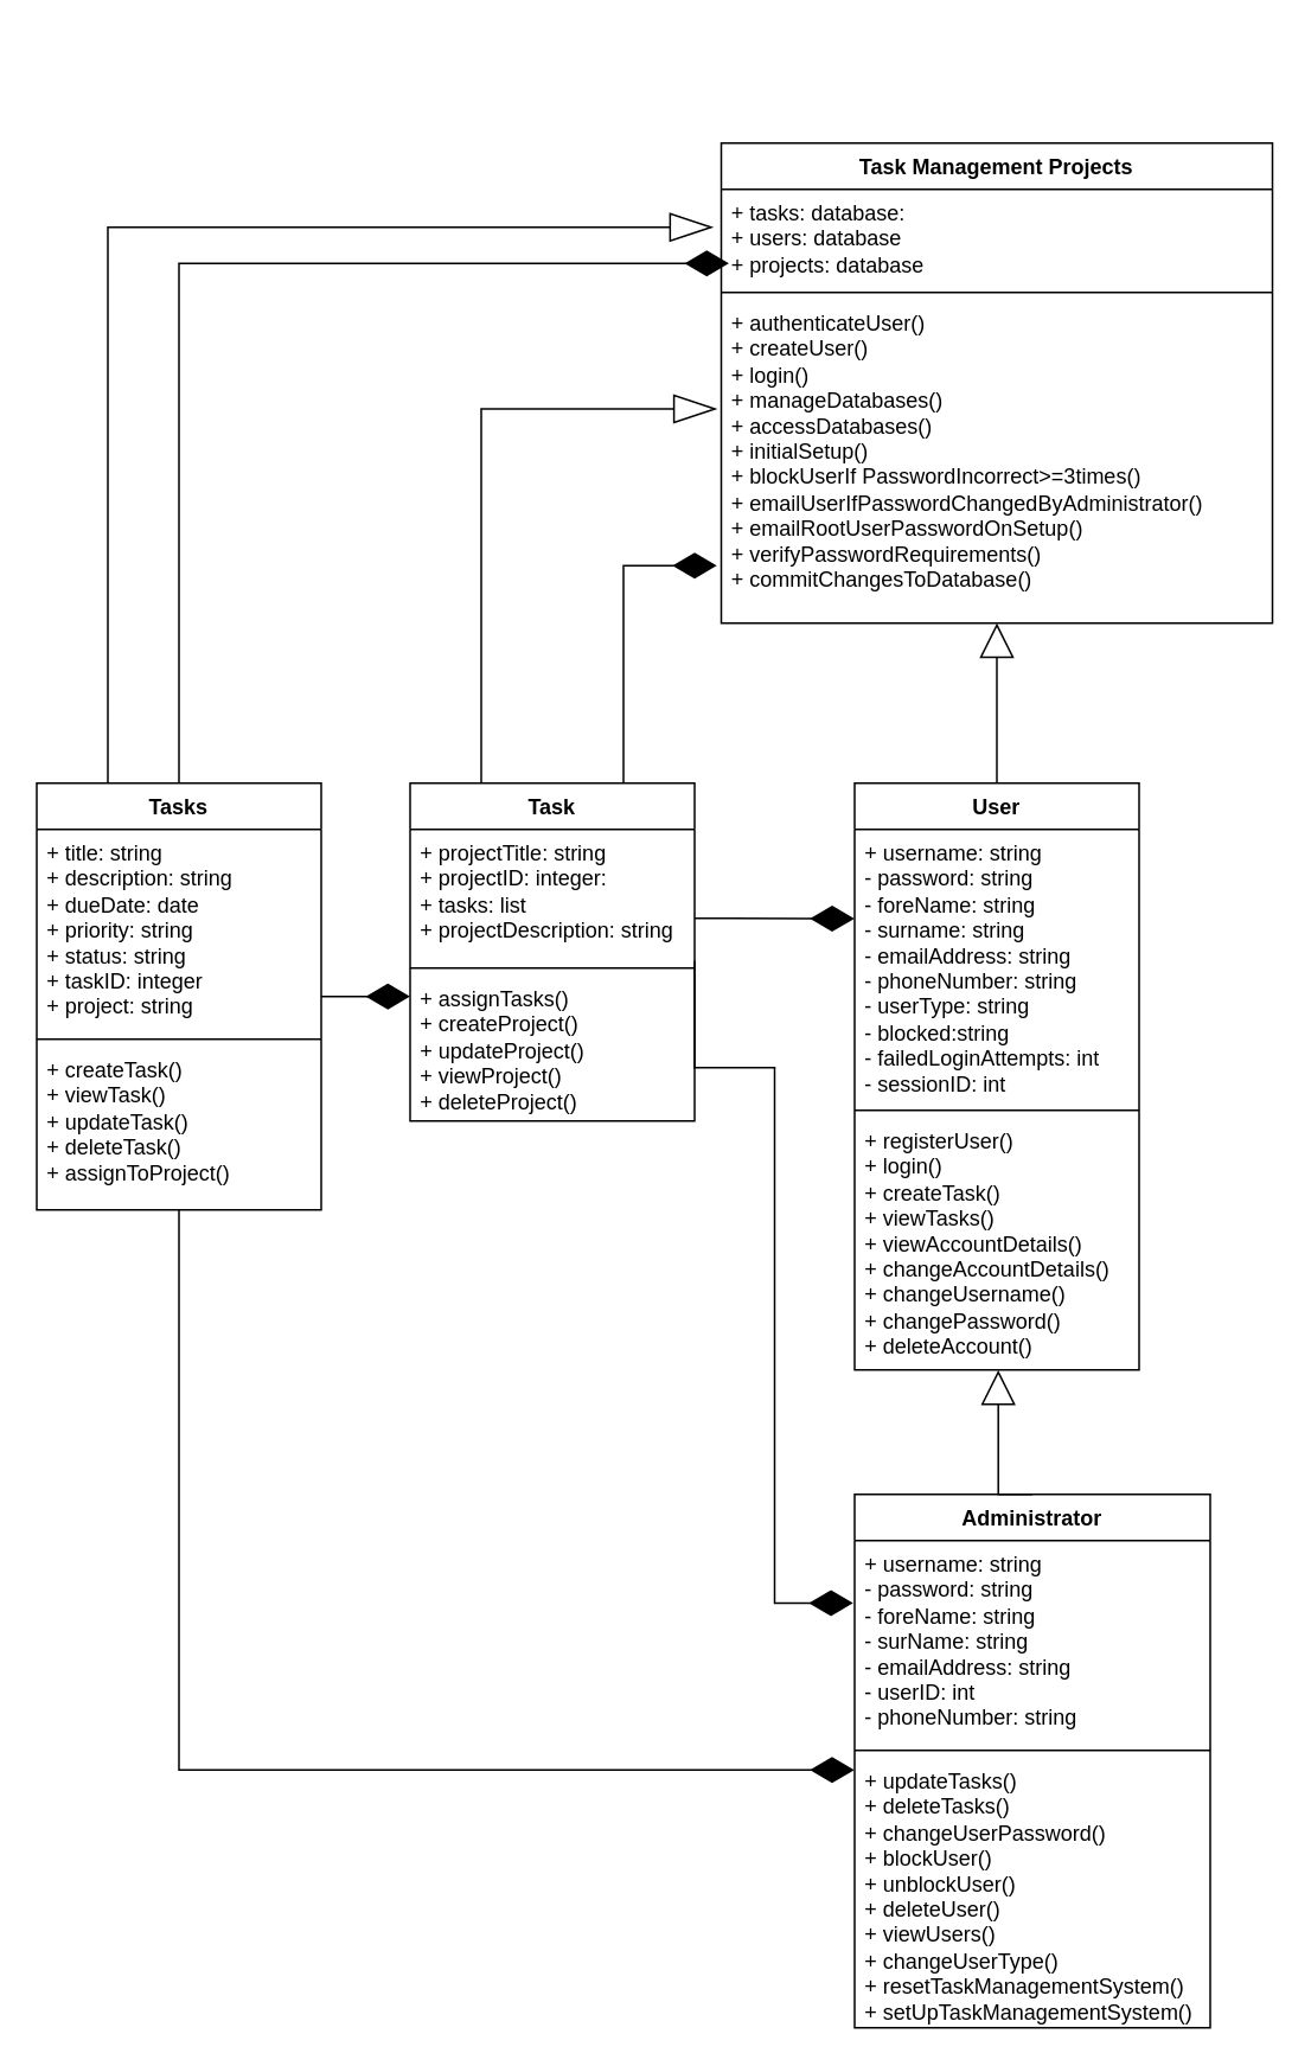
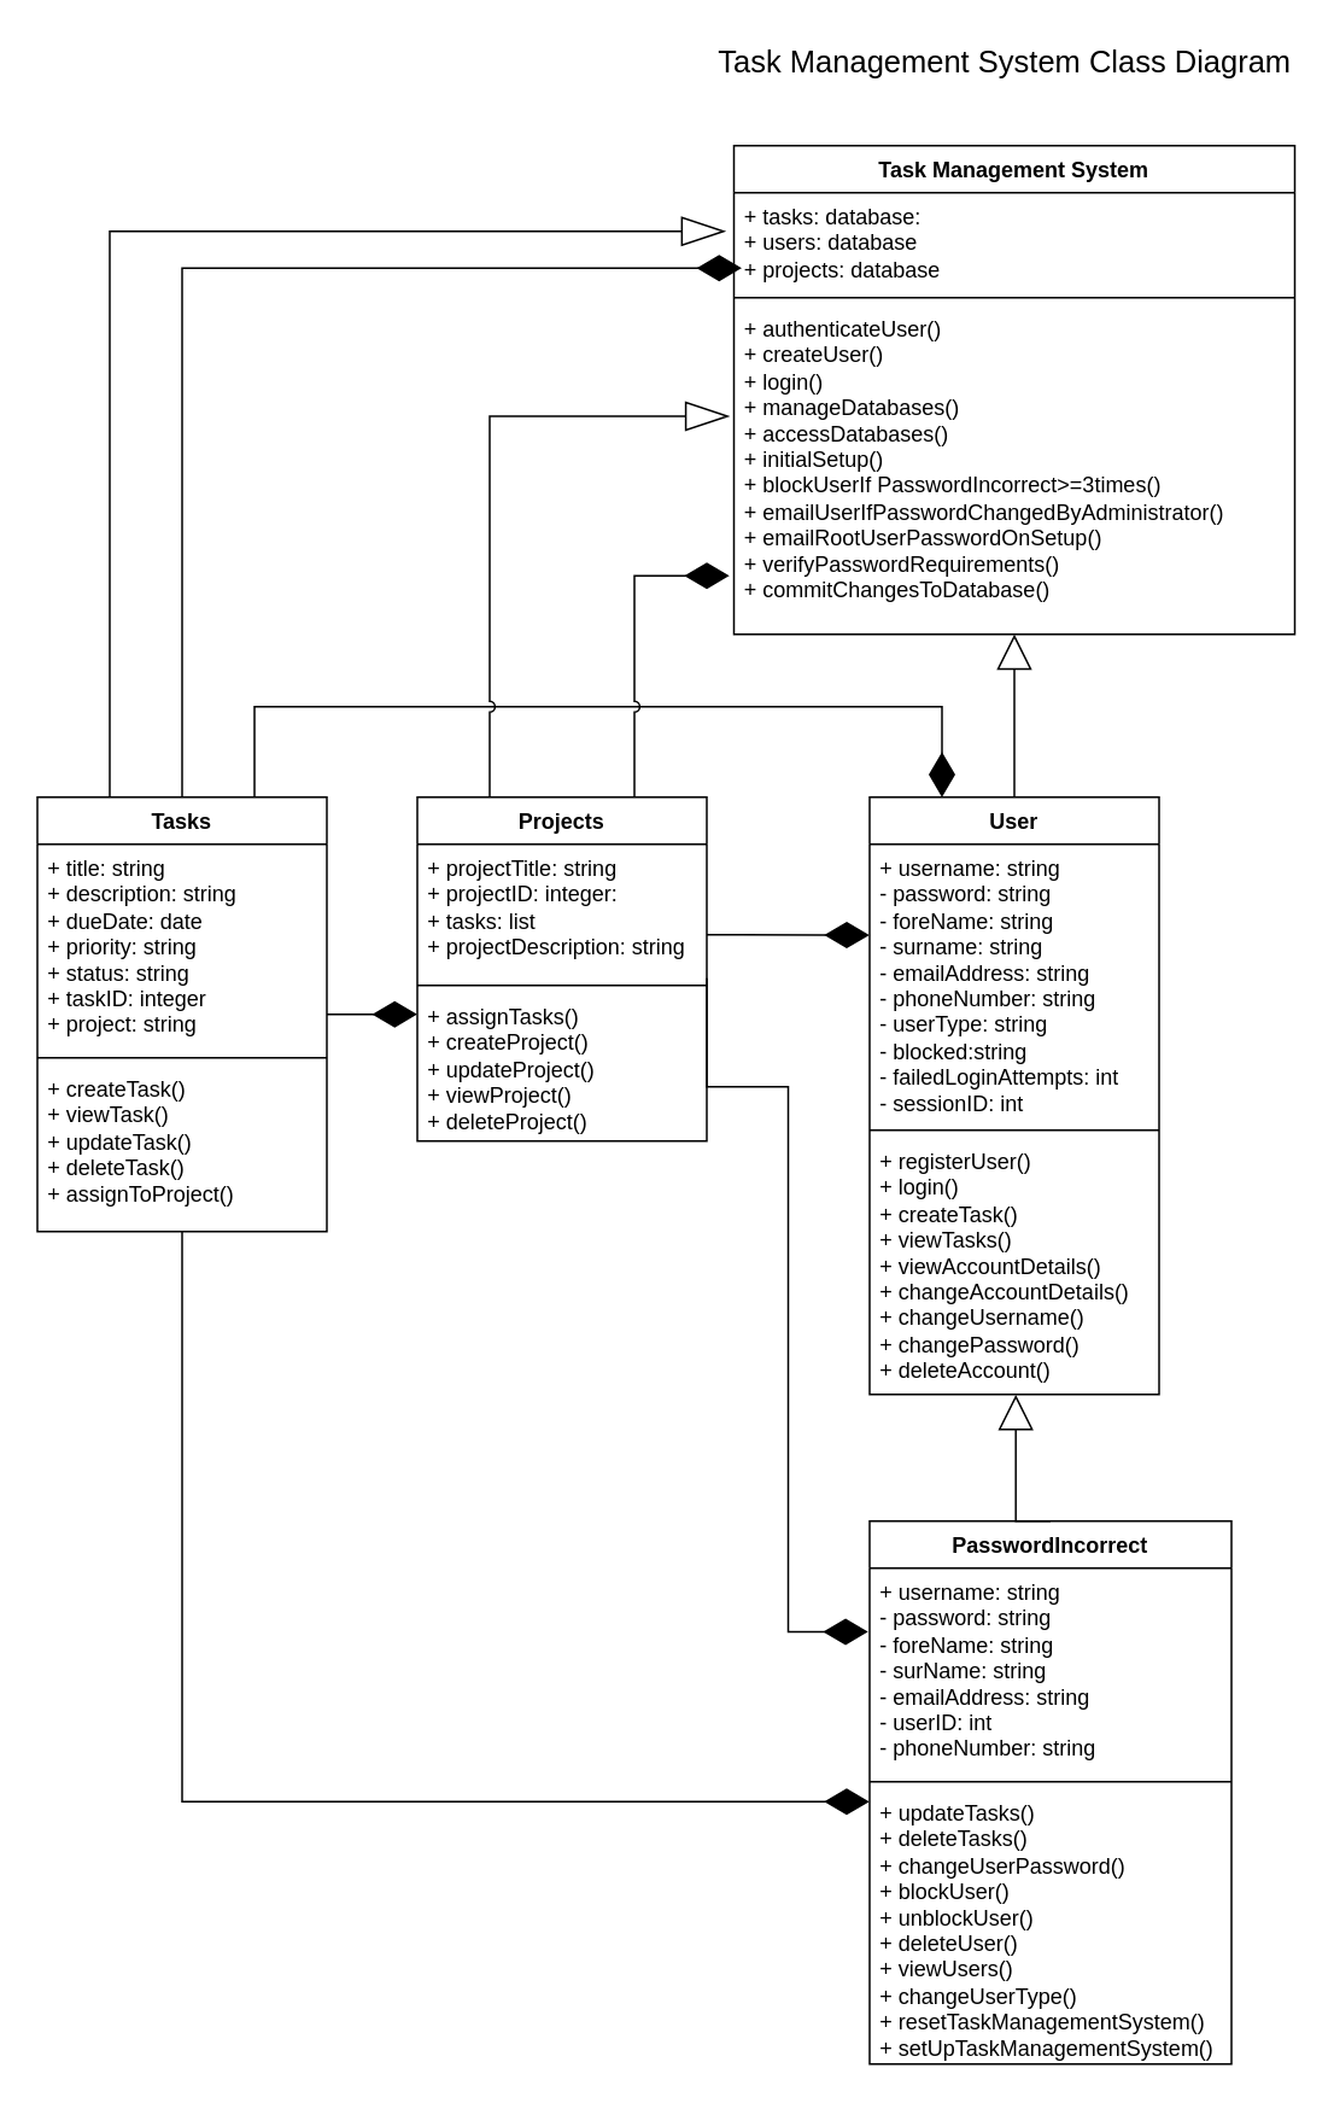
+ <mxCell id="33" value="Task Management System Class Diagram" style="text;html=1;strokeColor=none;fillColor=none;align=center;verticalAlign=middle;whiteSpace=wrap;rounded=0;fontSize=17;" parent="1" vertex="1"><mxGeometry x="395" y="20" width="320" height="30" as="geometry" /></mxCell>
- <mxCell id="16" value="Task Management Projects" style="swimlane;fontStyle=1;align=center;verticalAlign=top;childLayout=stackLayout;horizontal=1;startSize=26;horizontalStack=0;resizeParent=1;resizeParentMax=0;resizeLast=0;collapsible=1;marginBottom=0;whiteSpace=wrap;html=1;" parent="1" vertex="1"><mxGeometry x="405" y="80" width="310" height="270" as="geometry" /></mxCell>
+ <mxCell id="16" value="Task Management System" style="swimlane;fontStyle=1;align=center;verticalAlign=top;childLayout=stackLayout;horizontal=1;startSize=26;horizontalStack=0;resizeParent=1;resizeParentMax=0;resizeLast=0;collapsible=1;marginBottom=0;whiteSpace=wrap;html=1;" parent="1" vertex="1"><mxGeometry x="405" y="80" width="310" height="270" as="geometry" /></mxCell>
+ <mxCell id="11" style="edgeStyle=orthogonalEdgeStyle;rounded=0;orthogonalLoop=1;jettySize=auto;html=1;exitX=0.75;exitY=0;exitDx=0;exitDy=0;entryX=0.25;entryY=0;entryDx=0;entryDy=0;endArrow=diamondThin;endFill=1;endSize=22;" parent="1" source="12" target="3" edge="1"><mxGeometry relative="1" as="geometry"><Array as="points"><mxPoint x="140" y="390" /><mxPoint x="520" y="390" /></Array></mxGeometry></mxCell>
- <mxCell id="20" value="Task" style="swimlane;fontStyle=1;align=center;verticalAlign=top;childLayout=stackLayout;horizontal=1;startSize=26;horizontalStack=0;resizeParent=1;resizeParentMax=0;resizeLast=0;collapsible=1;marginBottom=0;whiteSpace=wrap;html=1;" parent="1" vertex="1"><mxGeometry x="230" y="440" width="160" height="190" as="geometry" /></mxCell>
+ <mxCell id="20" value="Projects" style="swimlane;fontStyle=1;align=center;verticalAlign=top;childLayout=stackLayout;horizontal=1;startSize=26;horizontalStack=0;resizeParent=1;resizeParentMax=0;resizeLast=0;collapsible=1;marginBottom=0;whiteSpace=wrap;html=1;" parent="1" vertex="1"><mxGeometry x="230" y="440" width="160" height="190" as="geometry" /></mxCell>
- <mxCell id="7" value="Administrator" style="swimlane;fontStyle=1;align=center;verticalAlign=top;childLayout=stackLayout;horizontal=1;startSize=26;horizontalStack=0;resizeParent=1;resizeParentMax=0;resizeLast=0;collapsible=1;marginBottom=0;whiteSpace=wrap;html=1;" parent="1" vertex="1"><mxGeometry x="480" y="840" width="200" height="300" as="geometry" /></mxCell>
+ <mxCell id="7" value="PasswordIncorrect" style="swimlane;fontStyle=1;align=center;verticalAlign=top;childLayout=stackLayout;horizontal=1;startSize=26;horizontalStack=0;resizeParent=1;resizeParentMax=0;resizeLast=0;collapsible=1;marginBottom=0;whiteSpace=wrap;html=1;" parent="1" vertex="1"><mxGeometry x="480" y="840" width="200" height="300" as="geometry" /></mxCell>
